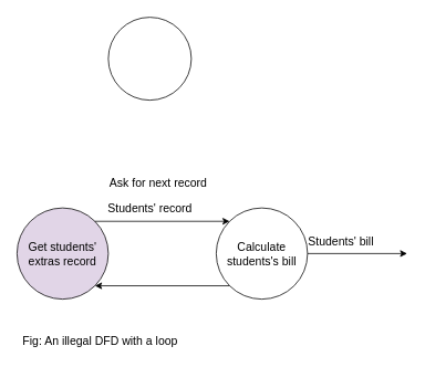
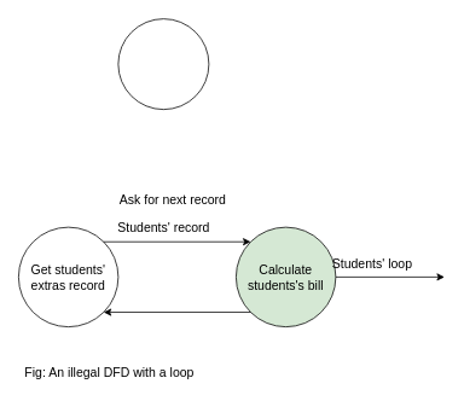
- <mxCell id="10" value="&lt;font style=&quot;font-size: 14px;&quot;&gt;Students' bill&lt;/font&gt;" style="text;html=1;align=center;verticalAlign=middle;resizable=0;points=[];autosize=1;strokeColor=none;fillColor=none;" vertex="1" parent="1"><mxGeometry x="365" y="280" width="90" height="20" as="geometry" /></mxCell>
+ <mxCell id="10" value="&lt;font style=&quot;font-size: 14px;&quot;&gt;Students' loop&lt;/font&gt;" style="text;html=1;align=center;verticalAlign=middle;resizable=0;points=[];autosize=1;strokeColor=none;fillColor=none;" vertex="1" parent="1"><mxGeometry x="365" y="280" width="90" height="20" as="geometry" /></mxCell>
- <mxCell id="3" value="&lt;font style=&quot;font-size: 14px;&quot;&gt;Get students' extras record&lt;/font&gt;" style="ellipse;whiteSpace=wrap;html=1;aspect=fixed;fillColor=#e1d5e7;" vertex="1" parent="1"><mxGeometry x="20" y="250" width="110" height="110" as="geometry" /></mxCell>
+ <mxCell id="3" value="&lt;font style=&quot;font-size: 14px;&quot;&gt;Get students' extras record&lt;/font&gt;" style="ellipse;whiteSpace=wrap;html=1;aspect=fixed;" vertex="1" parent="1"><mxGeometry x="20" y="250" width="110" height="110" as="geometry" /></mxCell>
- <mxCell id="4" value="&lt;font style=&quot;font-size: 14px;&quot;&gt;Calculate students's bill&lt;/font&gt;" style="ellipse;whiteSpace=wrap;html=1;aspect=fixed;" vertex="1" parent="1"><mxGeometry x="260" y="250" width="110" height="110" as="geometry" /></mxCell>
+ <mxCell id="4" value="&lt;font style=&quot;font-size: 14px;&quot;&gt;Calculate students's bill&lt;/font&gt;" style="ellipse;whiteSpace=wrap;html=1;aspect=fixed;fillColor=#d5e8d4;" vertex="1" parent="1"><mxGeometry x="260" y="250" width="110" height="110" as="geometry" /></mxCell>
